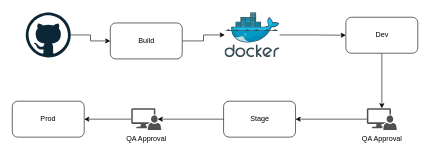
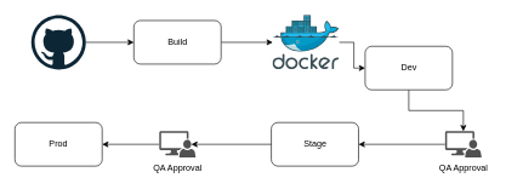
- <mxCell id="9" value="Dev" style="rounded=1;whiteSpace=wrap;html=1;" vertex="1" parent="1"><mxGeometry x="576.5" y="28" width="120" height="60" as="geometry" /></mxCell>
+ <mxCell id="9" value="Dev" style="rounded=1;whiteSpace=wrap;html=1;" vertex="1" parent="1"><mxGeometry x="501.5" y="63" width="120" height="60" as="geometry" /></mxCell>
- <mxCell id="5" value="Build" style="rounded=1;whiteSpace=wrap;html=1;" vertex="1" parent="1"><mxGeometry x="183.5" y="37.5" width="120" height="60" as="geometry" /></mxCell>
+ <mxCell id="5" value="Build" style="rounded=1;whiteSpace=wrap;html=1;" vertex="1" parent="1"><mxGeometry x="183.5" y="27.5" width="120" height="60" as="geometry" /></mxCell>
